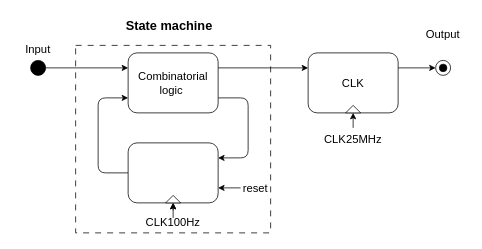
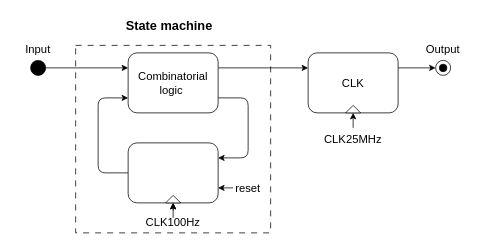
- <mxCell id="23" value="Output" style="text;html=1;align=center;verticalAlign=middle;whiteSpace=wrap;rounded=0;fontSize=15;" parent="1" vertex="1"><mxGeometry x="560" y="30" width="60" height="30" as="geometry" /></mxCell>
+ <mxCell id="23" value="Output" style="text;html=1;align=center;verticalAlign=middle;whiteSpace=wrap;rounded=0;fontSize=15;" parent="1" vertex="1"><mxGeometry x="560" y="50" width="60" height="30" as="geometry" /></mxCell>
- <mxCell id="26" value="reset" style="text;html=1;align=center;verticalAlign=middle;whiteSpace=wrap;rounded=0;fontSize=15;" parent="1" vertex="1"><mxGeometry x="320" y="230" width="40" height="40" as="geometry" /></mxCell>
+ <mxCell id="26" value="reset" style="text;html=1;align=center;verticalAlign=middle;whiteSpace=wrap;rounded=0;fontSize=15;" parent="1" vertex="1"><mxGeometry x="310" y="230" width="40" height="40" as="geometry" /></mxCell>
